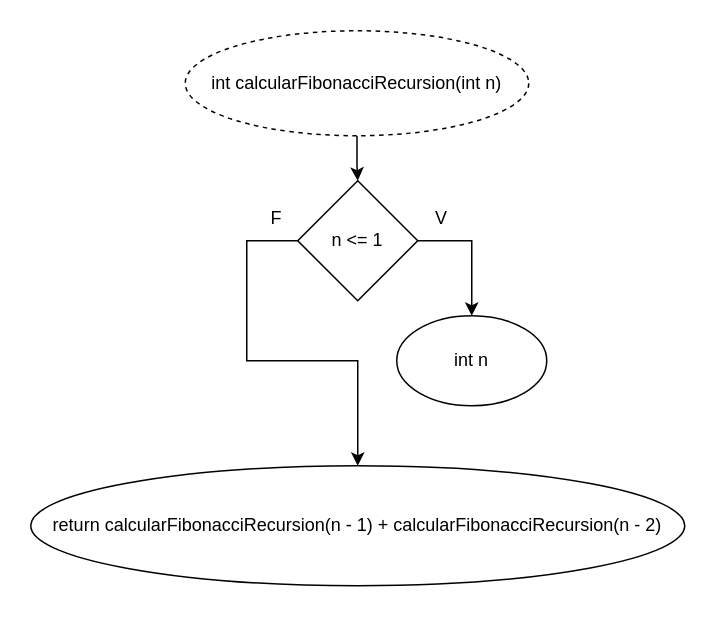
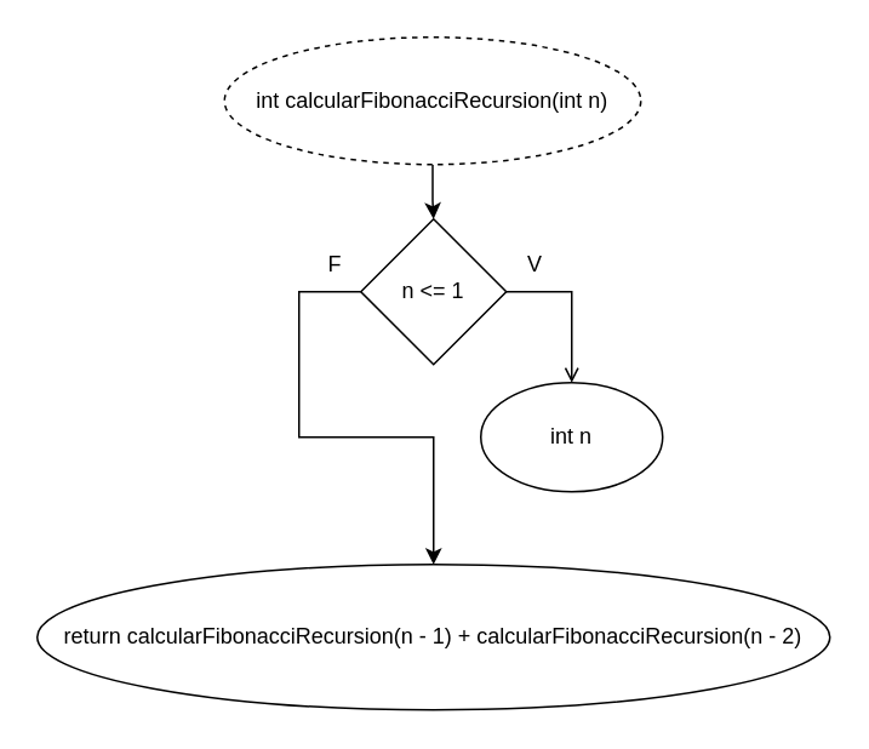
- <mxCell id="6" style="edgeStyle=orthogonalEdgeStyle;rounded=0;orthogonalLoop=1;jettySize=auto;html=1;entryX=0.5;entryY=0;entryDx=0;entryDy=0;" edge="1" parent="1" source="7" target="8"><mxGeometry relative="1" as="geometry"><Array as="points"><mxPoint x="314" y="160" /></Array></mxGeometry></mxCell>
+ <mxCell id="6" style="edgeStyle=orthogonalEdgeStyle;rounded=0;orthogonalLoop=1;jettySize=auto;html=1;entryX=0.5;entryY=0;entryDx=0;entryDy=0;endArrow=open;" edge="1" parent="1" source="7" target="8"><mxGeometry relative="1" as="geometry"><Array as="points"><mxPoint x="314" y="160" /></Array></mxGeometry></mxCell>
